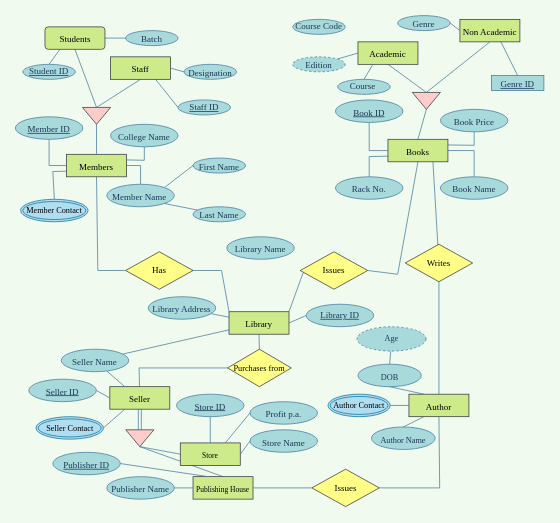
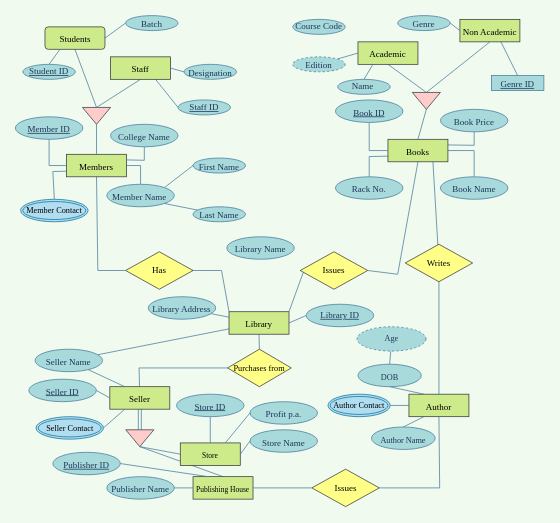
- <mxCell id="39" value="&lt;font style=&quot;font-size: 12px;&quot;&gt;Batch&lt;/font&gt;" style="ellipse;whiteSpace=wrap;html=1;align=center;fontSize=16;fontColor=#1D3557;strokeColor=#457B9D;fillColor=#A8DADC;fontFamily=Times New Roman;" vertex="1" parent="1"><mxGeometry x="167" y="40" width="70" height="20" as="geometry" /></mxCell>
+ <mxCell id="39" value="&lt;font style=&quot;font-size: 12px;&quot;&gt;Batch&lt;/font&gt;" style="ellipse;whiteSpace=wrap;html=1;align=center;fontSize=16;fontColor=#1D3557;strokeColor=#457B9D;fillColor=#A8DADC;fontFamily=Times New Roman;" vertex="1" parent="1"><mxGeometry x="167" y="20" width="70" height="20" as="geometry" /></mxCell>
- <mxCell id="64" value="Course&amp;nbsp;" style="ellipse;whiteSpace=wrap;html=1;align=center;fontSize=12;fontColor=#1D3557;strokeColor=#457B9D;fillColor=#A8DADC;fontFamily=Times New Roman;" vertex="1" parent="1"><mxGeometry x="450" y="105" width="70" height="20" as="geometry" /></mxCell>
+ <mxCell id="64" value="Name&amp;nbsp;" style="ellipse;whiteSpace=wrap;html=1;align=center;fontSize=12;fontColor=#1D3557;strokeColor=#457B9D;fillColor=#A8DADC;fontFamily=Times New Roman;" vertex="1" parent="1"><mxGeometry x="450" y="105" width="70" height="20" as="geometry" /></mxCell>
- <mxCell id="84" value="&lt;font style=&quot;font-size: 12px;&quot;&gt;Seller Name&lt;/font&gt;" style="ellipse;whiteSpace=wrap;html=1;align=center;fontSize=16;fontColor=#1D3557;strokeColor=#457B9D;fillColor=#A8DADC;fontFamily=Times New Roman;" vertex="1" parent="1"><mxGeometry x="81.25" y="465" width="90" height="30" as="geometry" /></mxCell>
+ <mxCell id="84" value="&lt;font style=&quot;font-size: 12px;&quot;&gt;Seller Name&lt;/font&gt;" style="ellipse;whiteSpace=wrap;html=1;align=center;fontSize=16;fontColor=#1D3557;strokeColor=#457B9D;fillColor=#A8DADC;fontFamily=Times New Roman;" vertex="1" parent="1"><mxGeometry x="46.25" y="465" width="90" height="30" as="geometry" /></mxCell>
